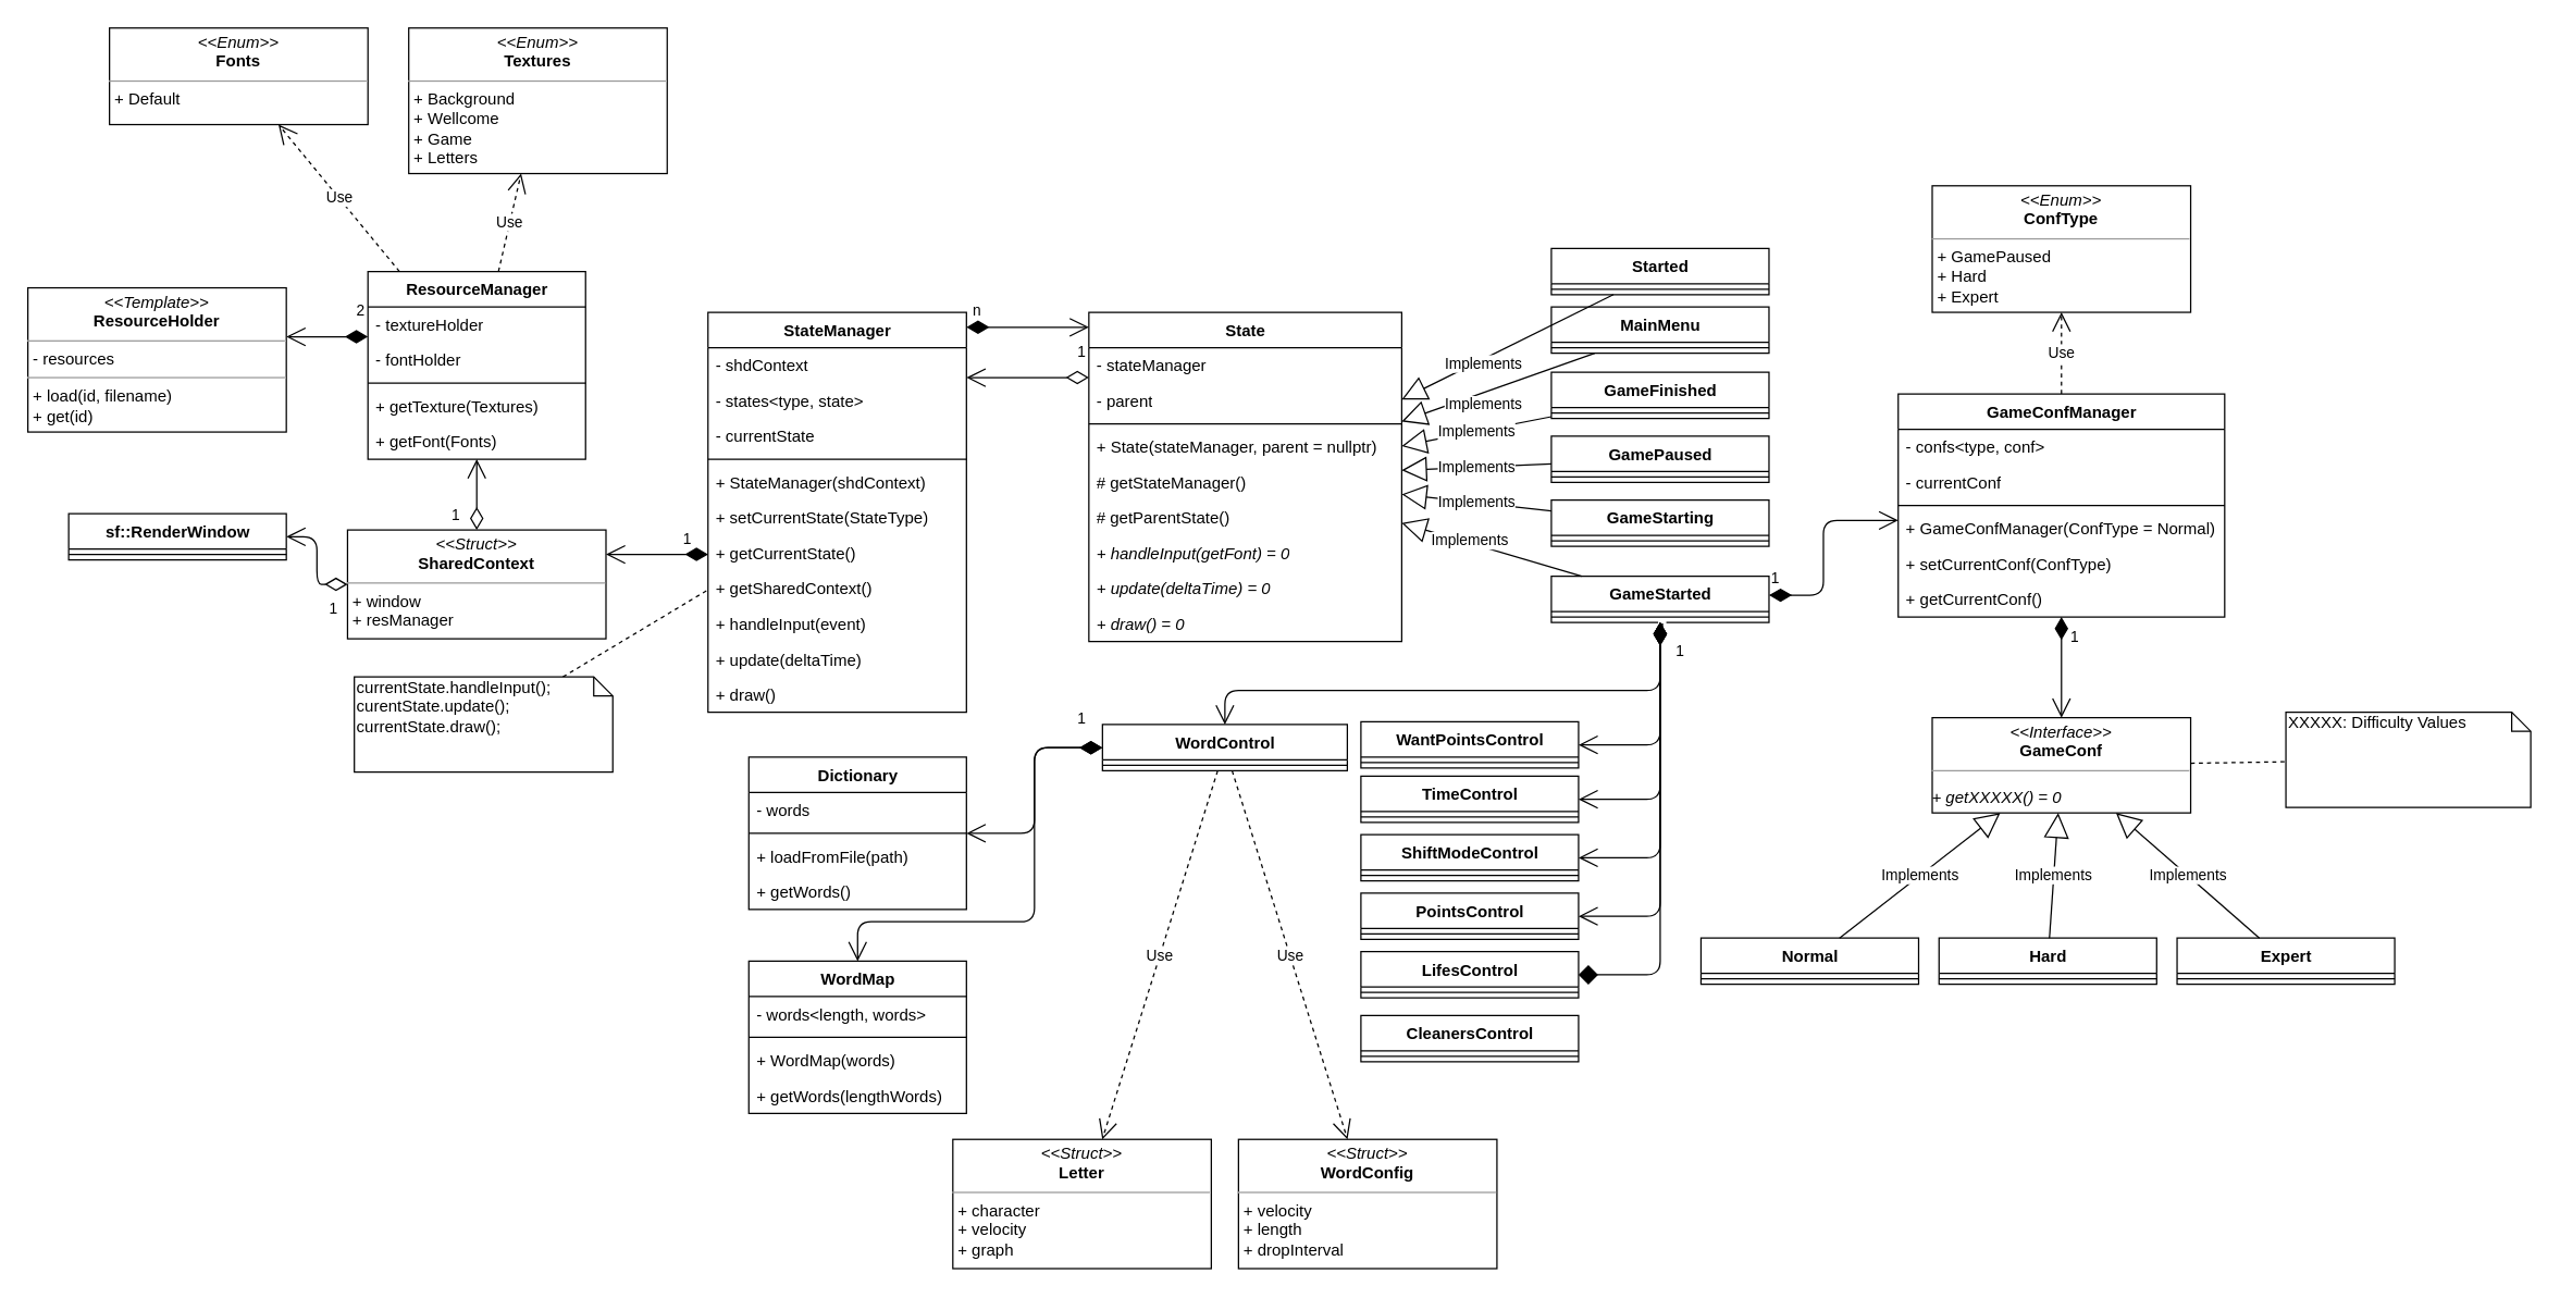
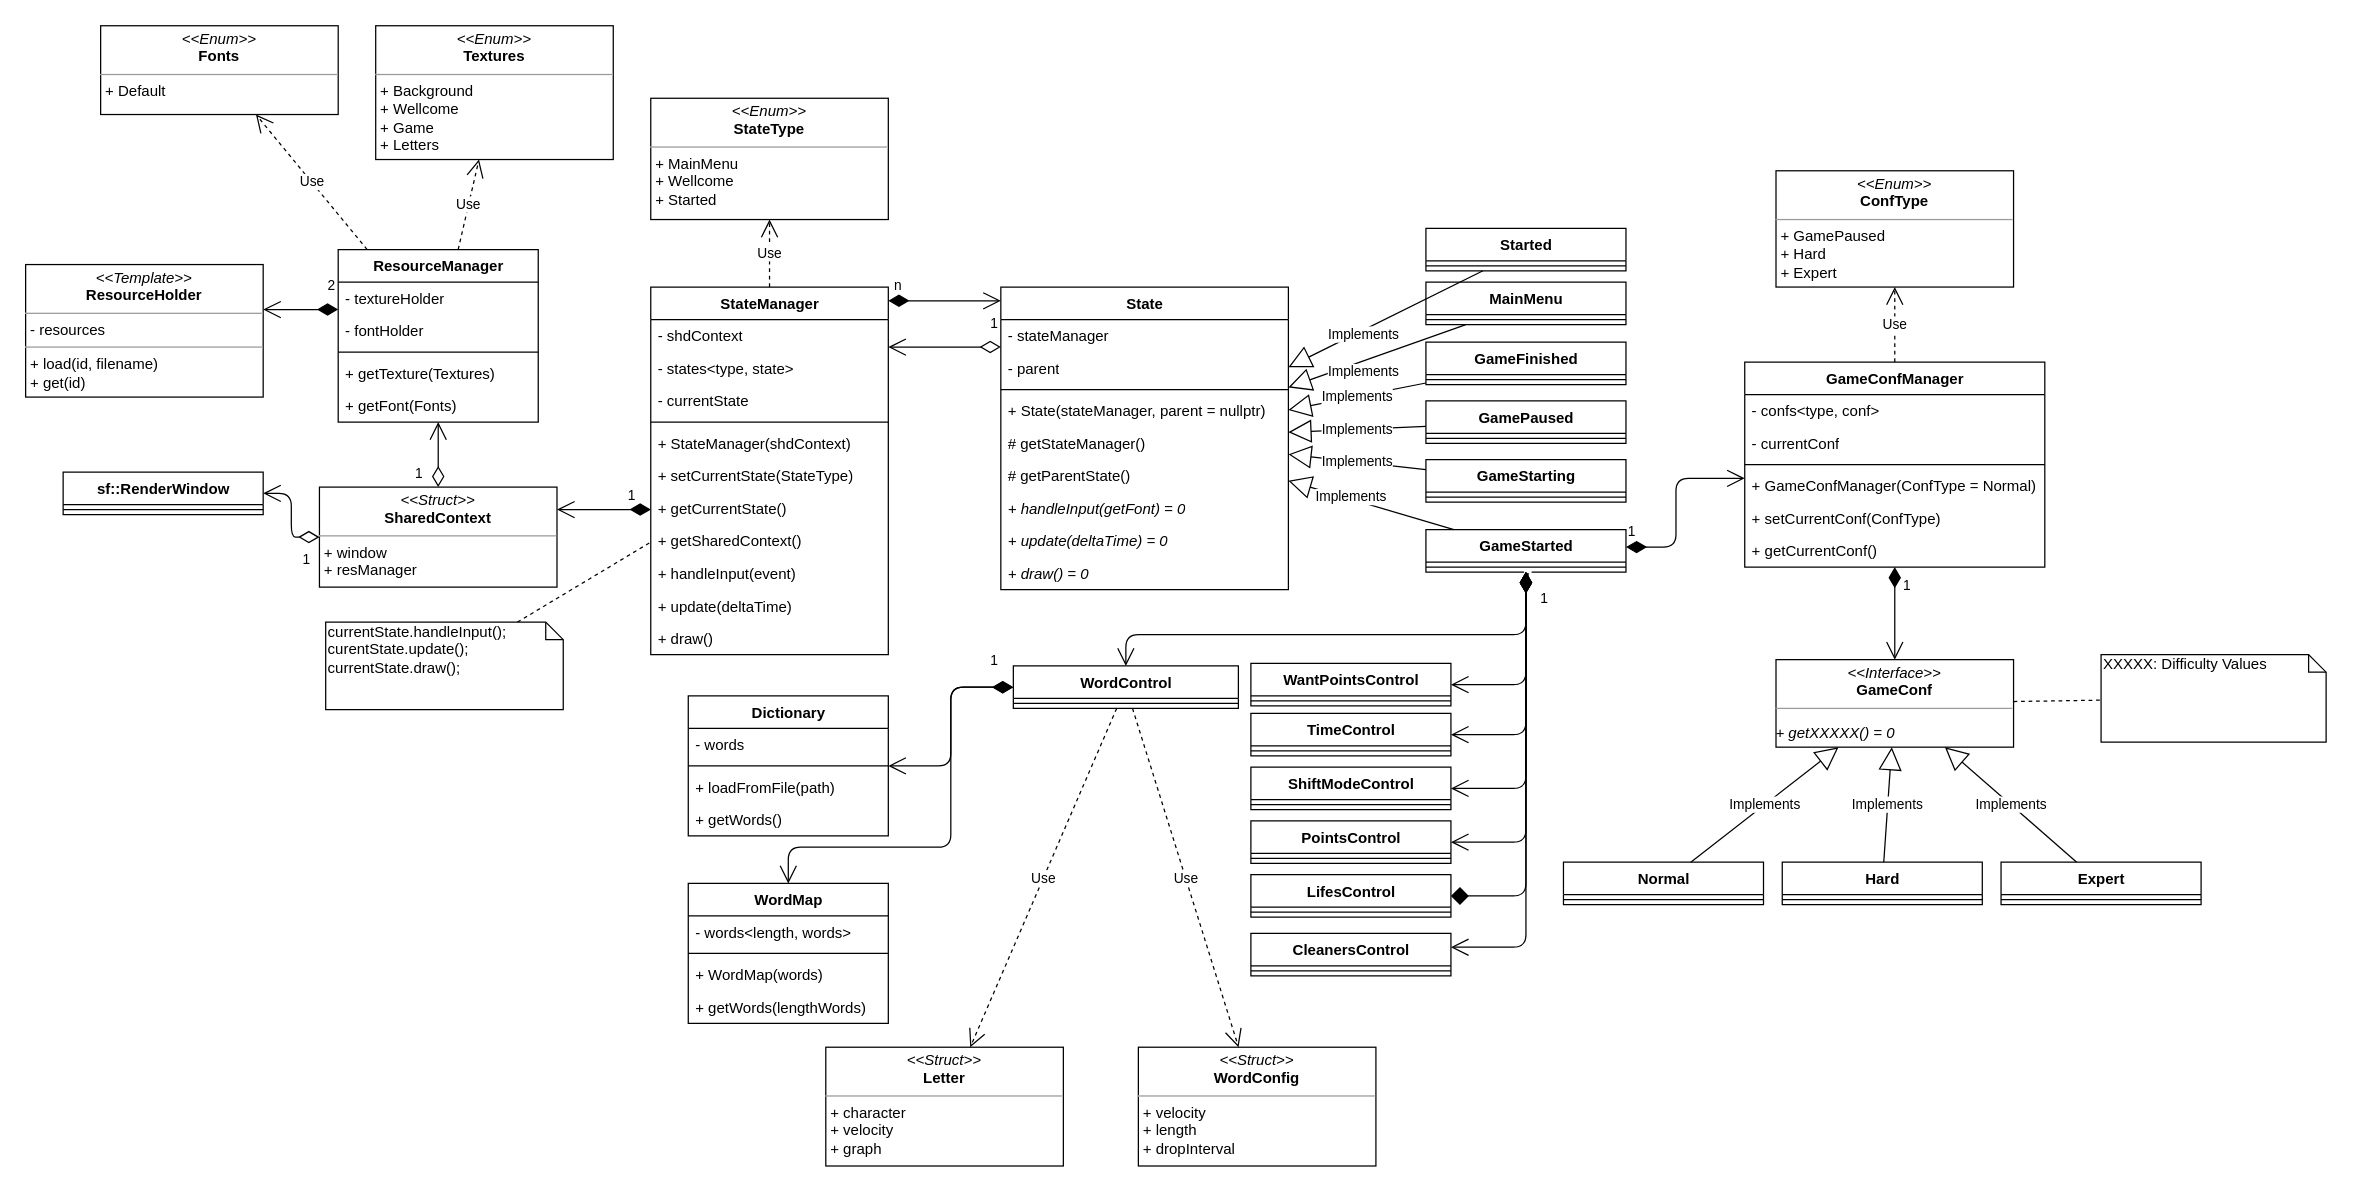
+ <mxCell id="53" value="&lt;p style=&quot;margin: 0px ; margin-top: 4px ; text-align: center&quot;&gt;&lt;i&gt;&amp;lt;&amp;lt;Enum&amp;gt;&amp;gt;&lt;/i&gt;&lt;br&gt;&lt;b&gt;StateType&lt;/b&gt;&lt;/p&gt;&lt;hr size=&quot;1&quot;&gt;&lt;p style=&quot;margin: 0px ; margin-left: 4px&quot;&gt;+ MainMenu&lt;br&gt;&lt;/p&gt;&lt;p style=&quot;margin: 0px ; margin-left: 4px&quot;&gt;+ Wellcome&lt;/p&gt;&lt;p style=&quot;margin: 0px ; margin-left: 4px&quot;&gt;+ Started&lt;/p&gt;" style="verticalAlign=top;align=left;overflow=fill;fontSize=12;fontFamily=Helvetica;html=1;" parent="1" vertex="1"><mxGeometry x="520" y="78" width="190" height="97" as="geometry" /></mxCell>
+ <mxCell id="45" value="Use" style="endArrow=open;endSize=12;dashed=1;html=1;strokeWidth=1;" parent="1" source="12" target="53" edge="1"><mxGeometry x="278.14" y="111" width="160" as="geometry"><mxPoint x="339.07" y="239" as="sourcePoint" /><mxPoint x="600" y="189" as="targetPoint" /></mxGeometry></mxCell>
+ <mxCell id="119" value="1" style="endArrow=open;html=1;endSize=12;startArrow=diamondThin;startSize=14;startFill=1;edgeStyle=orthogonalEdgeStyle;align=left;verticalAlign=bottom;" parent="1" source="49" target="116" edge="1"><mxGeometry x="-0.833" y="10" relative="1" as="geometry"><mxPoint x="870" y="607" as="sourcePoint" /><mxPoint x="1030" y="607" as="targetPoint" /><Array as="points"><mxPoint x="1220" y="757" /></Array><mxPoint as="offset" /></mxGeometry></mxCell>
- <mxCell id="124" value="&lt;p style=&quot;margin: 0px ; margin-top: 4px ; text-align: center&quot;&gt;&lt;i&gt;&amp;lt;&amp;lt;Struct&amp;gt;&amp;gt;&lt;/i&gt;&lt;br&gt;&lt;b&gt;Letter&lt;/b&gt;&lt;/p&gt;&lt;hr size=&quot;1&quot;&gt;&lt;p style=&quot;margin: 0px ; margin-left: 4px&quot;&gt;+ character&lt;br&gt;+ velocity&lt;/p&gt;&lt;p style=&quot;margin: 0px ; margin-left: 4px&quot;&gt;+ graph&lt;/p&gt;" style="verticalAlign=top;align=left;overflow=fill;fontSize=12;fontFamily=Helvetica;html=1;" vertex="1" parent="1"><mxGeometry x="700" y="837" width="190" height="95" as="geometry" /></mxCell>
+ <mxCell id="124" value="&lt;p style=&quot;margin: 0px ; margin-top: 4px ; text-align: center&quot;&gt;&lt;i&gt;&amp;lt;&amp;lt;Struct&amp;gt;&amp;gt;&lt;/i&gt;&lt;br&gt;&lt;b&gt;Letter&lt;/b&gt;&lt;/p&gt;&lt;hr size=&quot;1&quot;&gt;&lt;p style=&quot;margin: 0px ; margin-left: 4px&quot;&gt;+ character&lt;br&gt;+ velocity&lt;/p&gt;&lt;p style=&quot;margin: 0px ; margin-left: 4px&quot;&gt;+ graph&lt;/p&gt;" style="verticalAlign=top;align=left;overflow=fill;fontSize=12;fontFamily=Helvetica;html=1;" vertex="1" parent="1"><mxGeometry x="660" y="837" width="190" height="95" as="geometry" /></mxCell>
